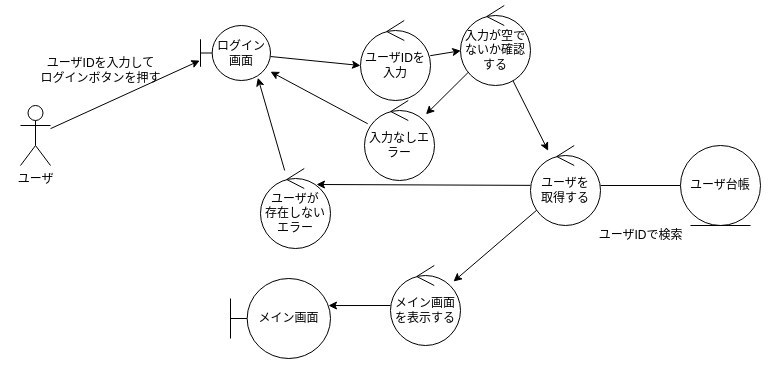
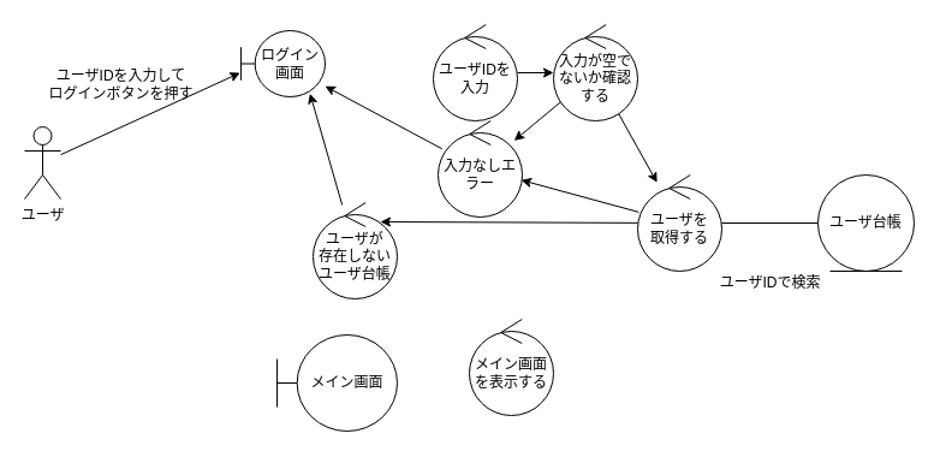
- <mxCell id="19" value="入力が空でないか確認する" style="ellipse;shape=umlControl;whiteSpace=wrap;html=1;" vertex="1" parent="1"><mxGeometry x="460" y="5" width="70" height="80" as="geometry" /></mxCell>
+ <mxCell id="19" value="入力が空でないか確認する" style="ellipse;shape=umlControl;whiteSpace=wrap;html=1;" vertex="1" parent="1"><mxGeometry x="460" y="20" width="70" height="80" as="geometry" /></mxCell>
- <mxCell id="4" style="edgeStyle=none;html=1;entryX=0;entryY=0.563;entryDx=0;entryDy=0;entryPerimeter=0;" edge="1" parent="1" source="5" target="8"><mxGeometry relative="1" as="geometry" /></mxCell>
- <mxCell id="16" value="ユーザが&lt;br&gt;存在しない&lt;br&gt;エラー" style="ellipse;shape=umlControl;whiteSpace=wrap;html=1;" vertex="1" parent="1"><mxGeometry x="260" y="168" width="70" height="80" as="geometry" /></mxCell>
+ <mxCell id="16" value="ユーザが&lt;br&gt;存在しない&lt;br&gt;ユーザ台帳" style="ellipse;shape=umlControl;whiteSpace=wrap;html=1;" vertex="1" parent="1"><mxGeometry x="260" y="168" width="70" height="80" as="geometry" /></mxCell>
- <mxCell id="11" style="edgeStyle=none;html=1;endArrow=classic;endFill=1;" edge="1" parent="1" source="12" target="23"><mxGeometry relative="1" as="geometry" /></mxCell>
+ <mxCell id="11" style="edgeStyle=none;html=1;endArrow=classic;endFill=1;" edge="1" parent="1" source="12" target="21"><mxGeometry relative="1" as="geometry" /></mxCell>
- <mxCell id="22" style="edgeStyle=none;html=1;entryX=0.98;entryY=0.338;entryDx=0;entryDy=0;entryPerimeter=0;endArrow=classic;endFill=1;" edge="1" parent="1" source="23" target="24"><mxGeometry relative="1" as="geometry" /></mxCell>
